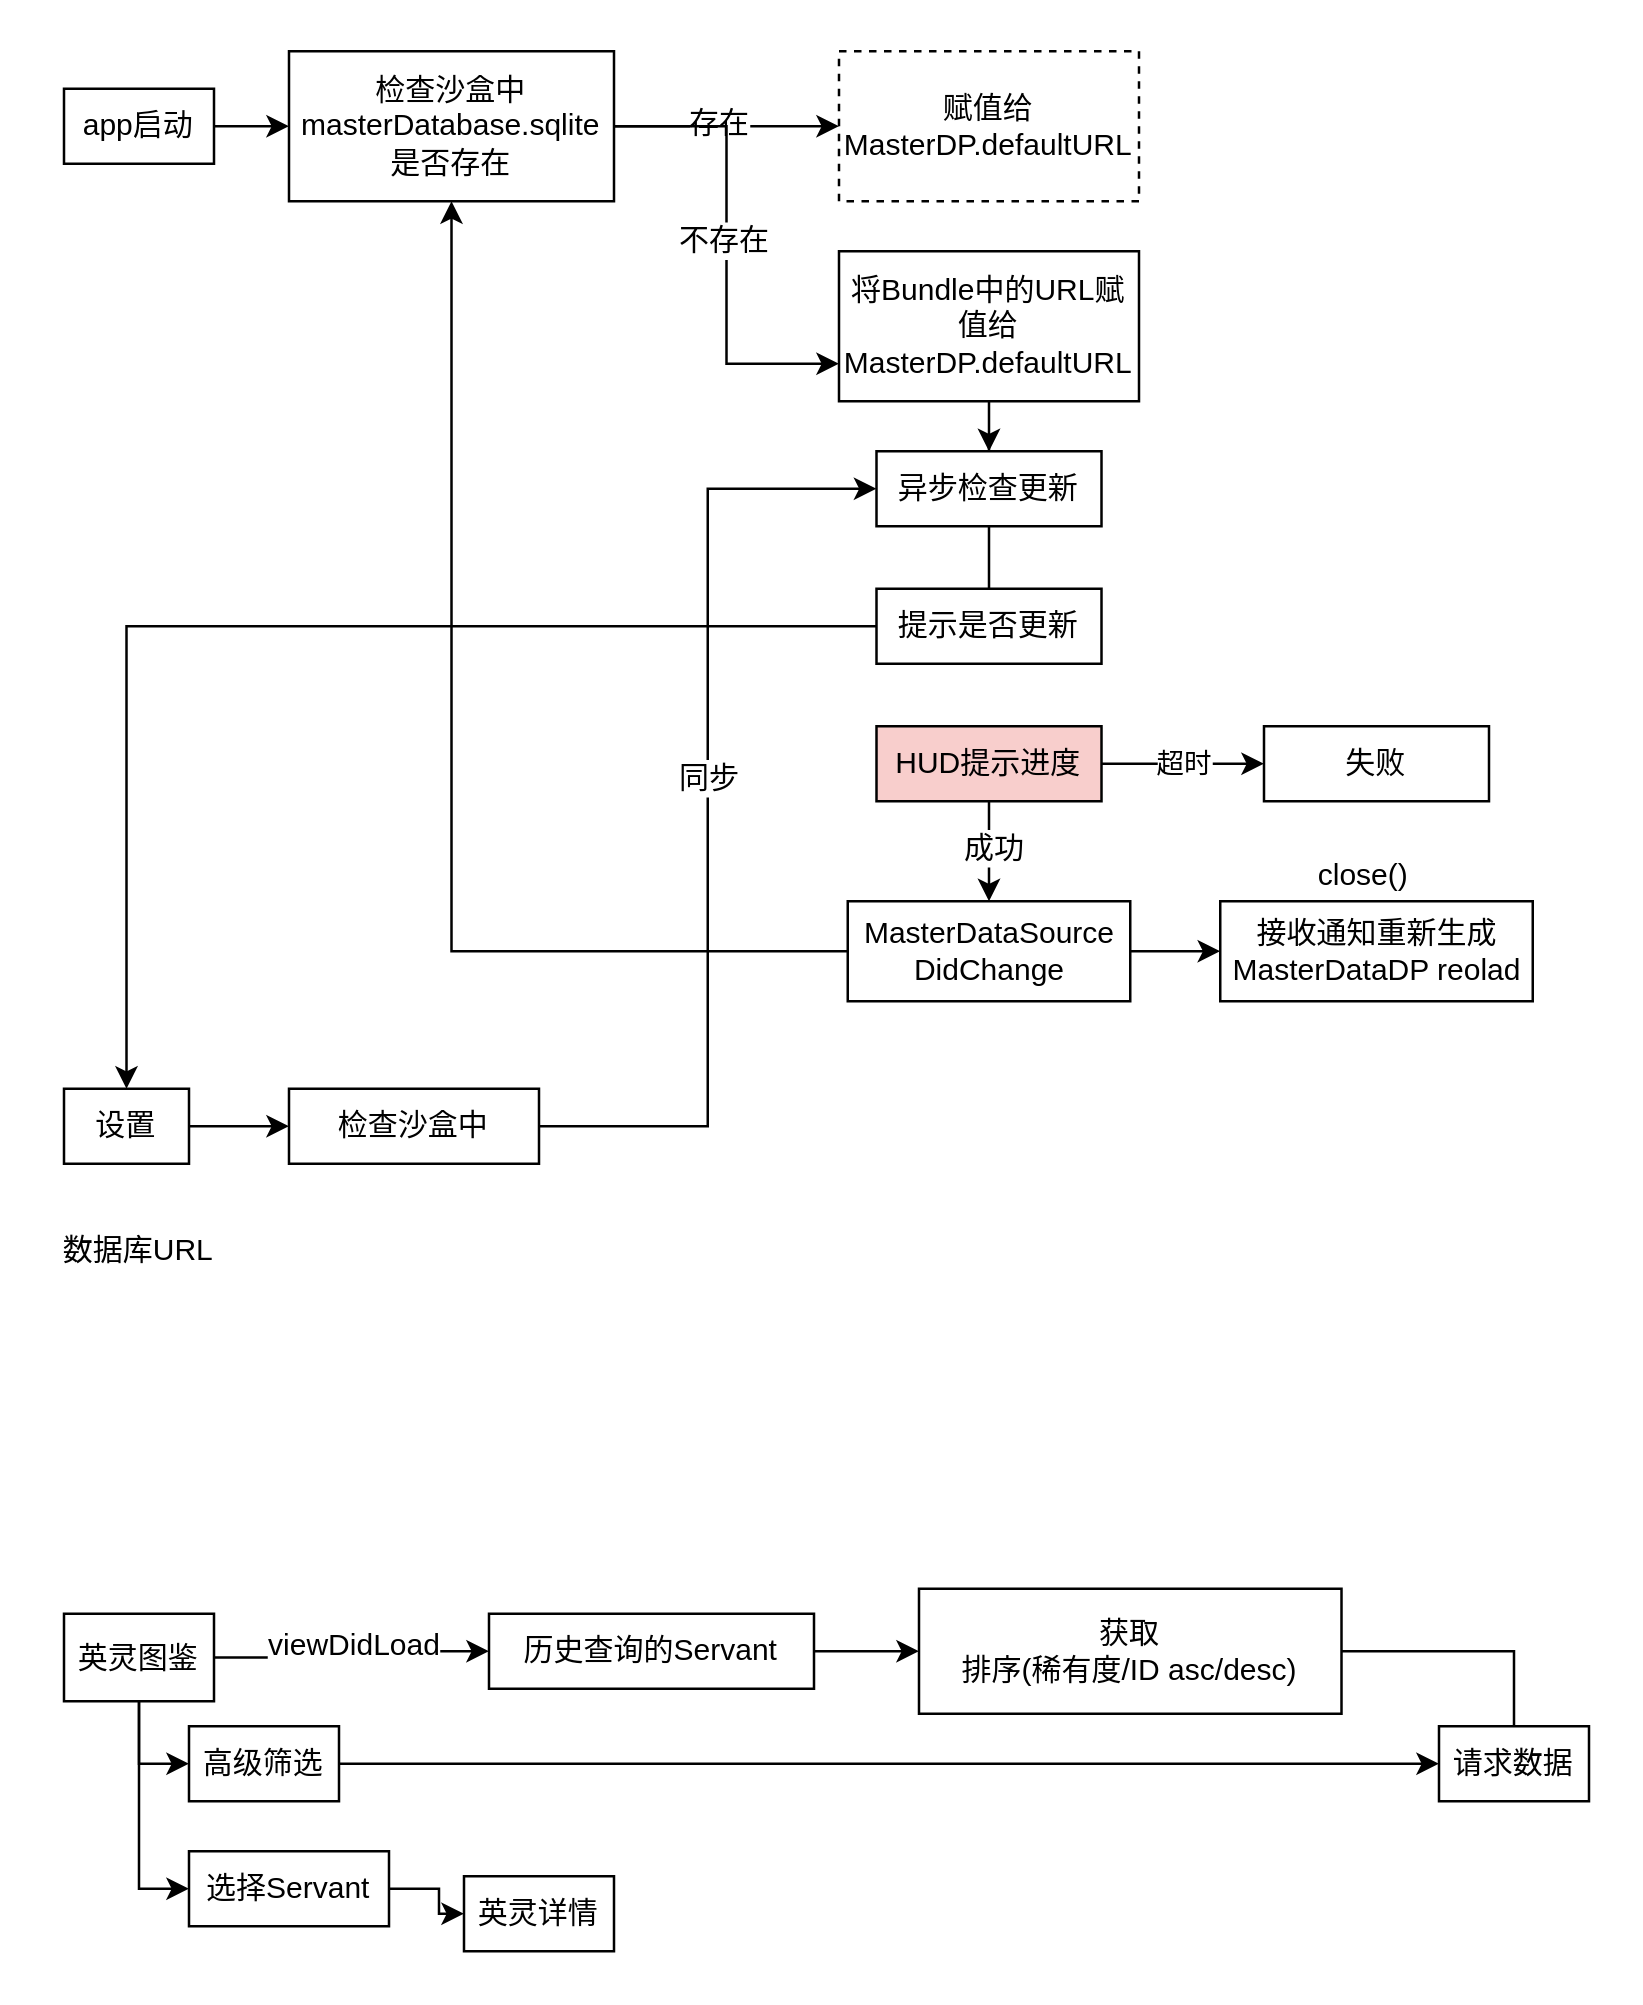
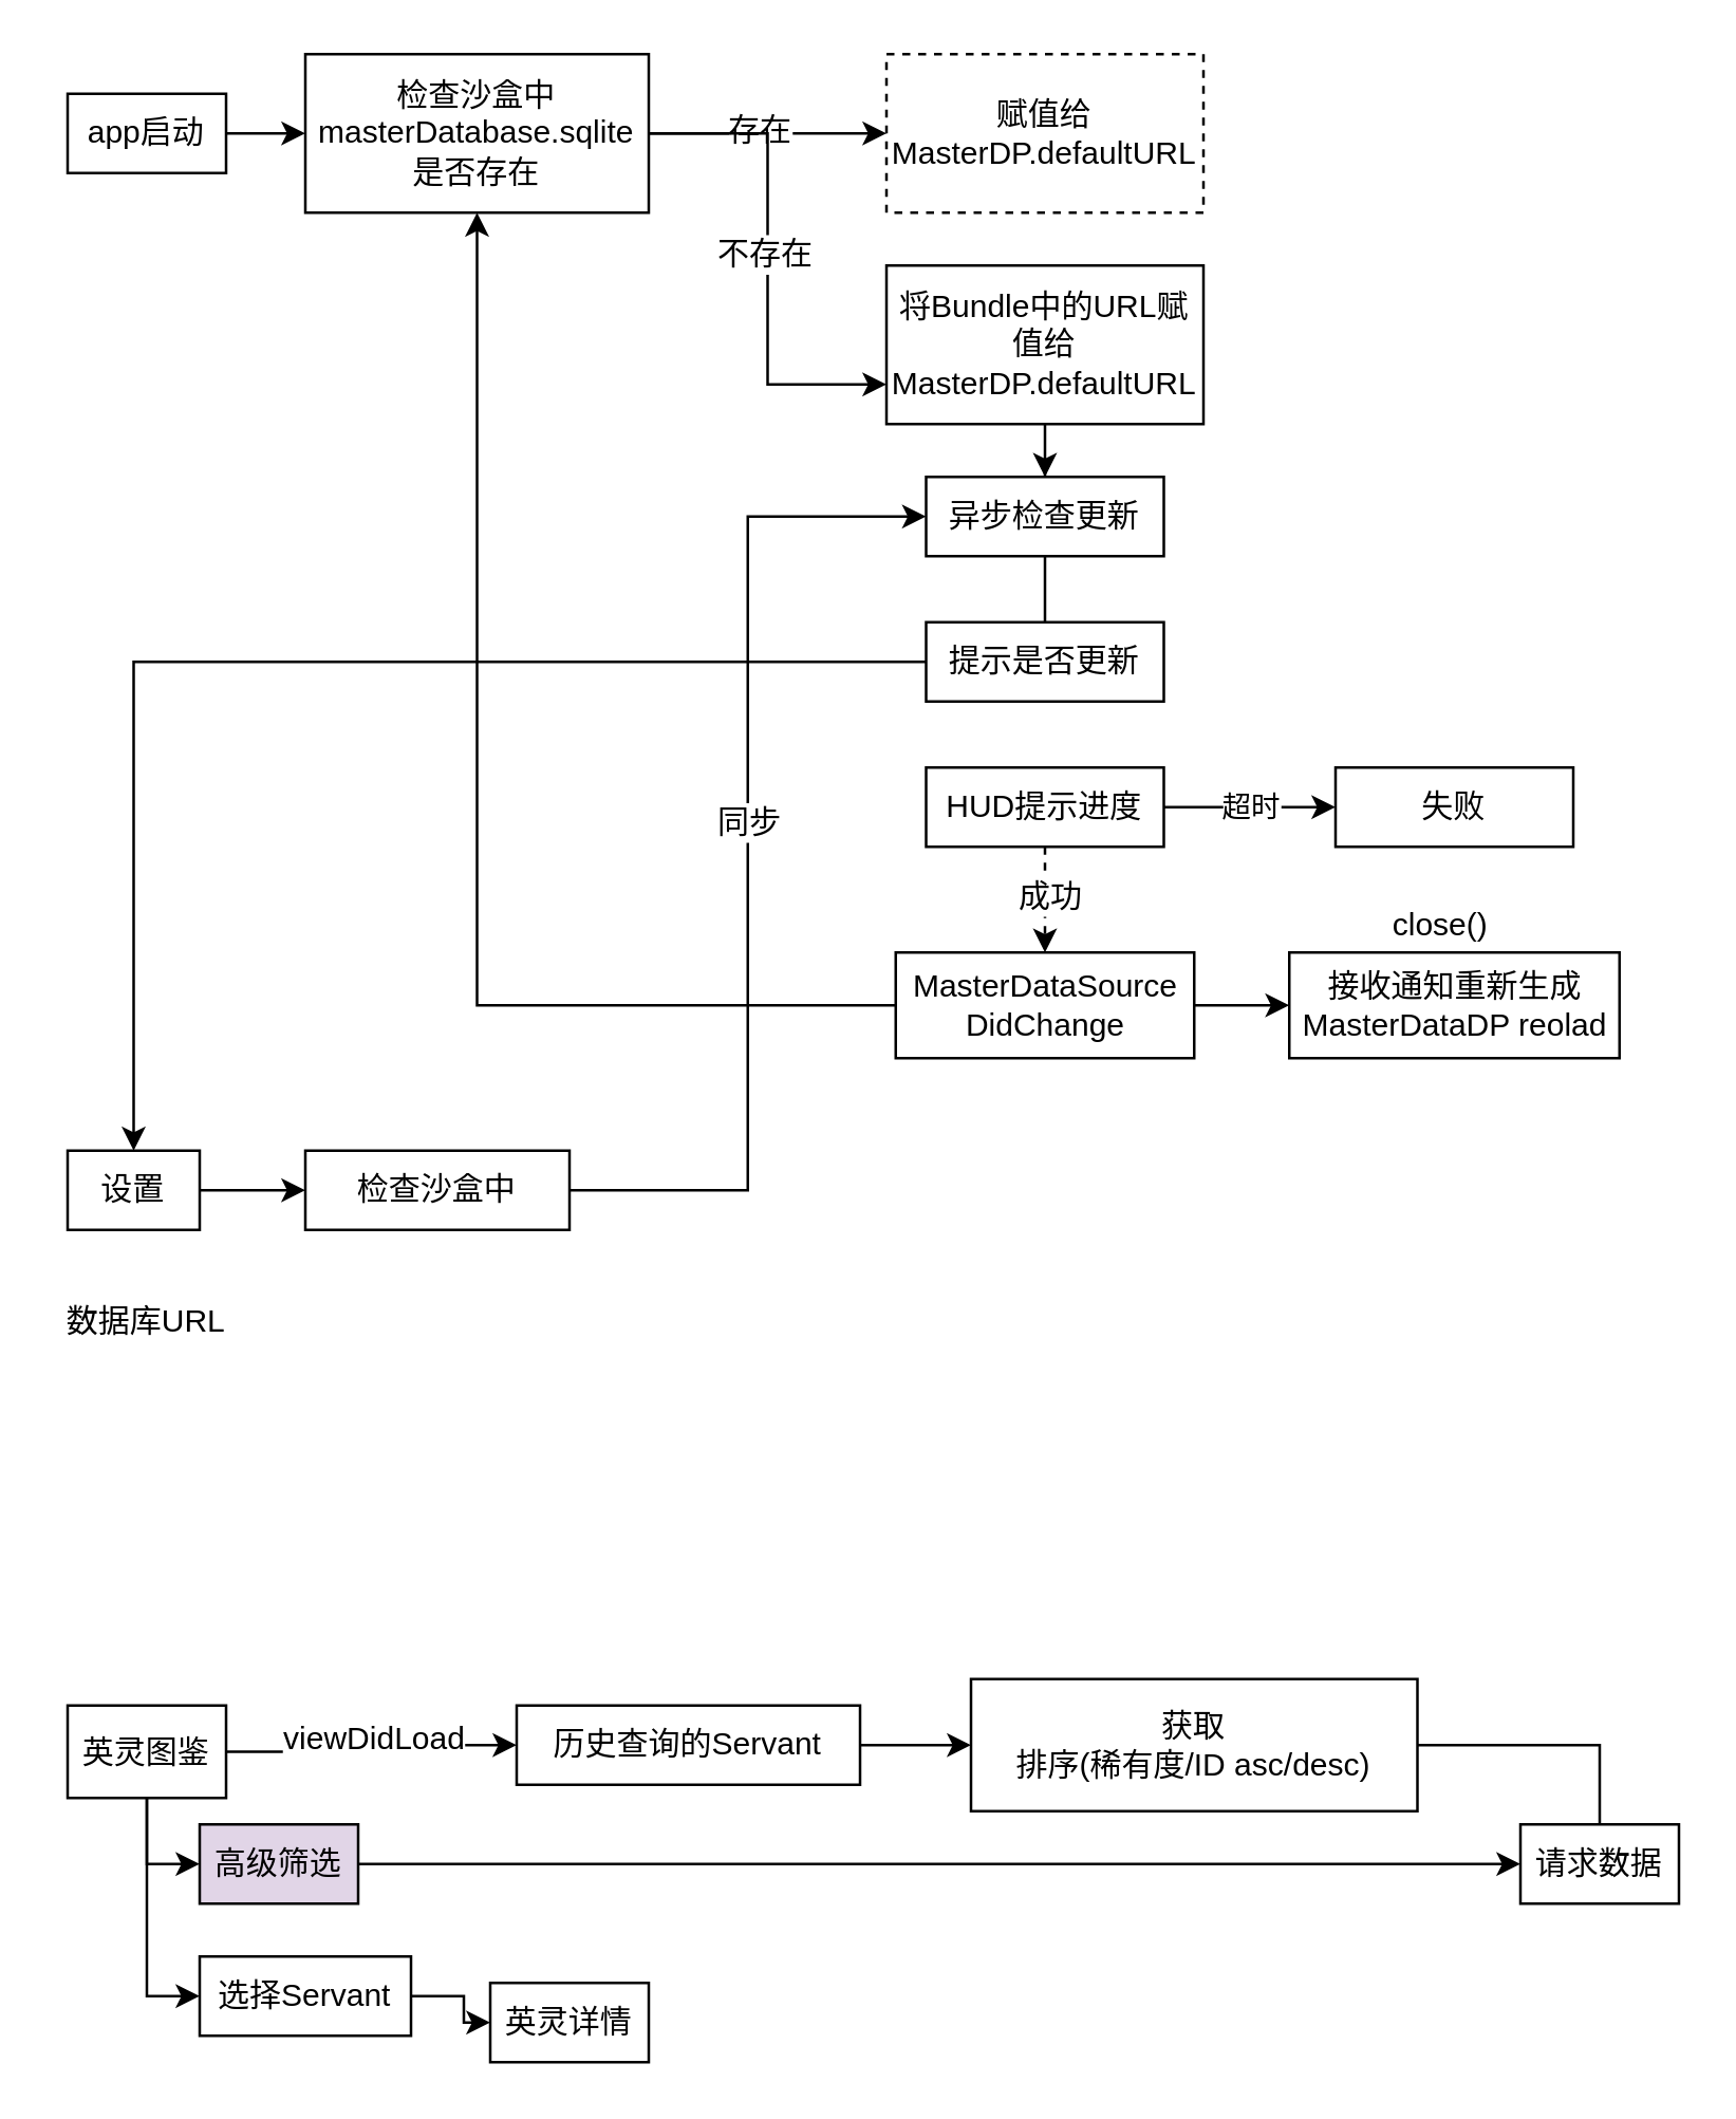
- <mxCell id="19" value="HUD提示进度" style="rounded=0;whiteSpace=wrap;html=1;fillColor=#f8cecc;" parent="1" vertex="1"><mxGeometry x="350" y="290" width="90" height="30" as="geometry" /></mxCell>
+ <mxCell id="19" value="HUD提示进度" style="rounded=0;whiteSpace=wrap;html=1;" parent="1" vertex="1"><mxGeometry x="350" y="290" width="90" height="30" as="geometry" /></mxCell>
- <mxCell id="17" value="" style="edgeStyle=orthogonalEdgeStyle;rounded=0;orthogonalLoop=1;jettySize=auto;html=1;" parent="1" source="19" target="22" edge="1"><mxGeometry relative="1" as="geometry" /></mxCell>
+ <mxCell id="17" value="" style="edgeStyle=orthogonalEdgeStyle;rounded=0;orthogonalLoop=1;jettySize=auto;html=1;dashed=1;" parent="1" source="19" target="22" edge="1"><mxGeometry relative="1" as="geometry" /></mxCell>
- <mxCell id="41" value="高级筛选" style="rounded=0;whiteSpace=wrap;html=1;" parent="1" vertex="1"><mxGeometry x="75" y="690" width="60" height="30" as="geometry" /></mxCell>
+ <mxCell id="41" value="高级筛选" style="rounded=0;whiteSpace=wrap;html=1;fillColor=#e1d5e7;" parent="1" vertex="1"><mxGeometry x="75" y="690" width="60" height="30" as="geometry" /></mxCell>
